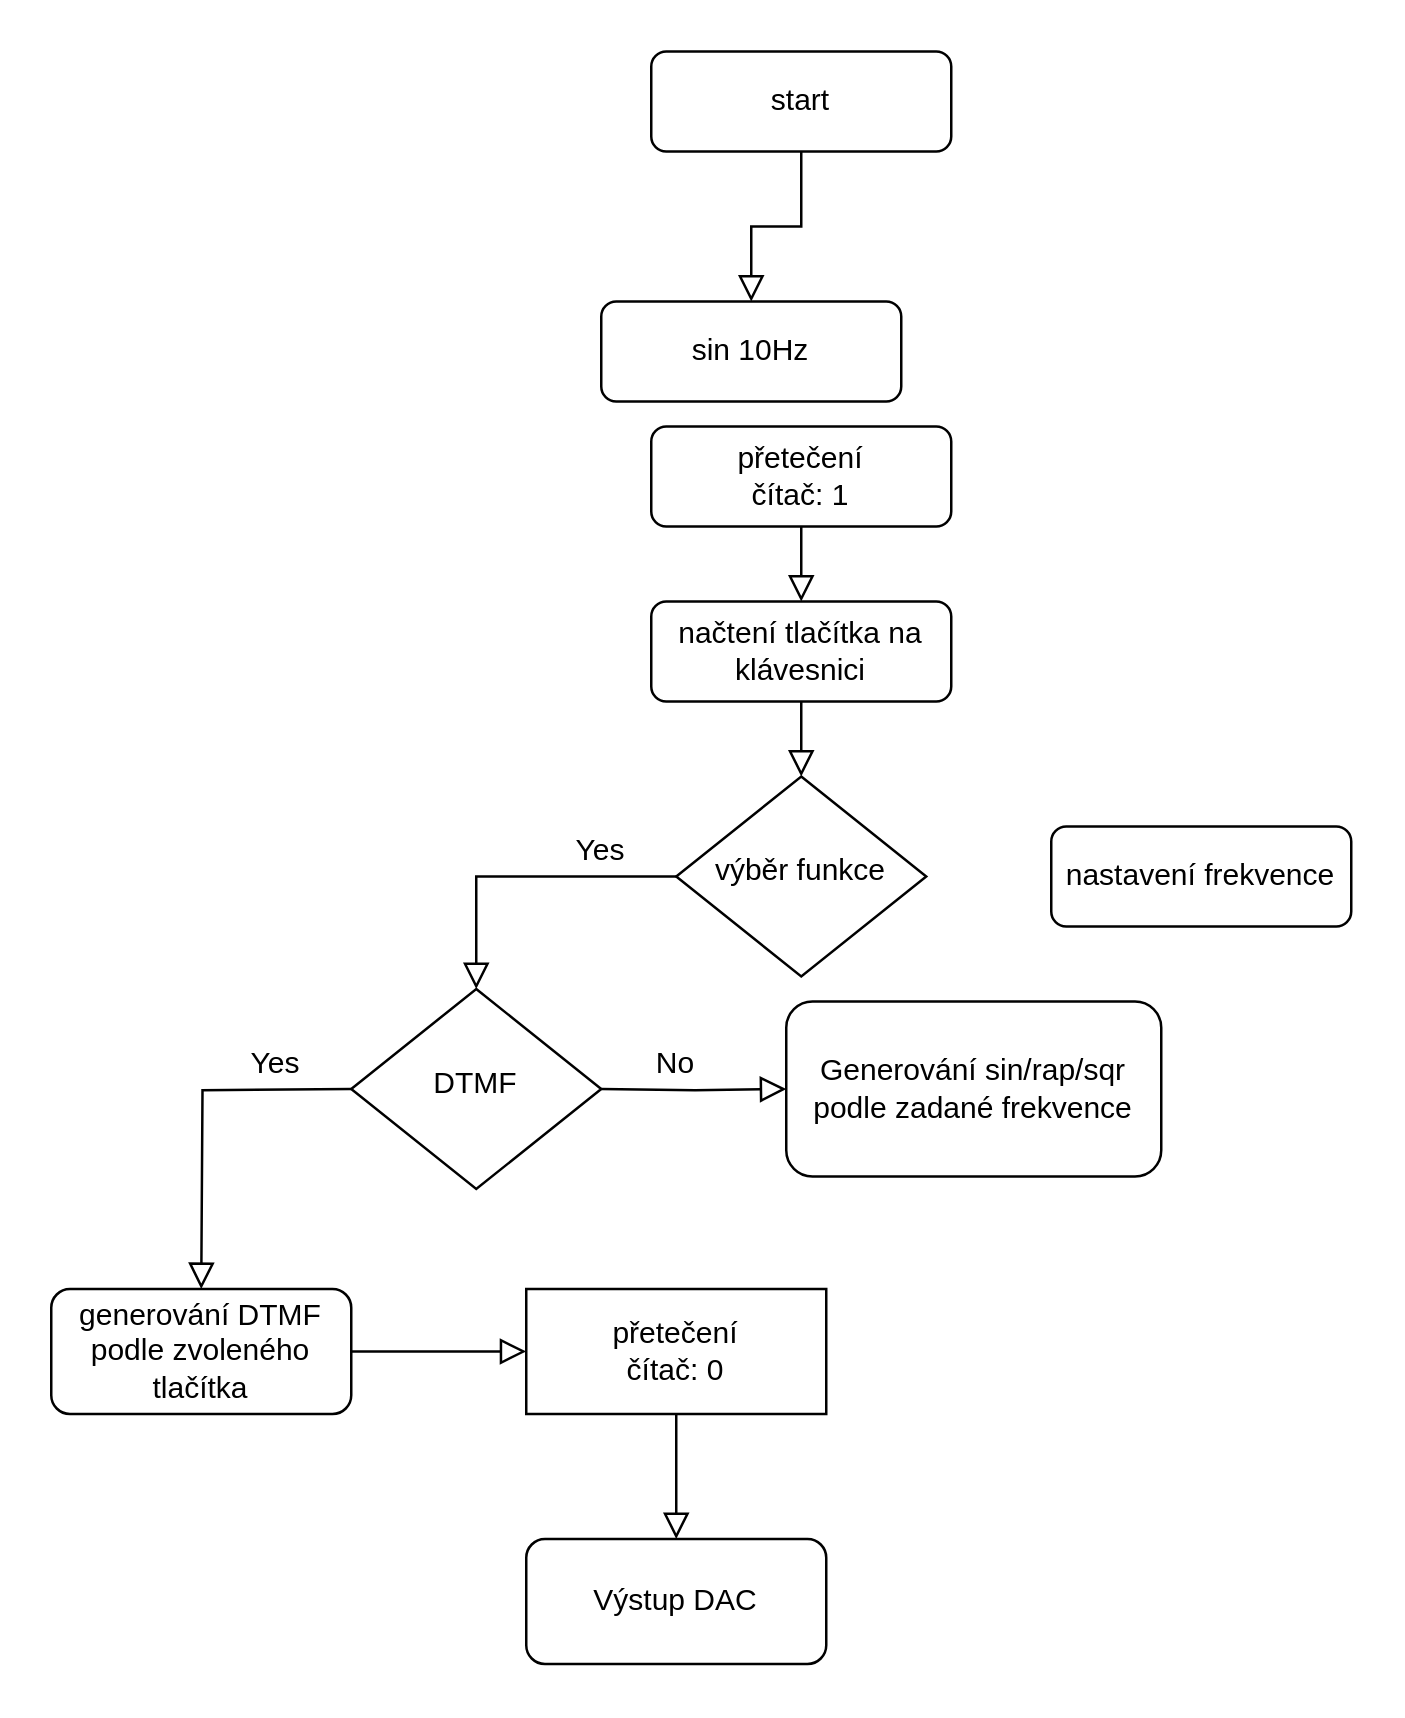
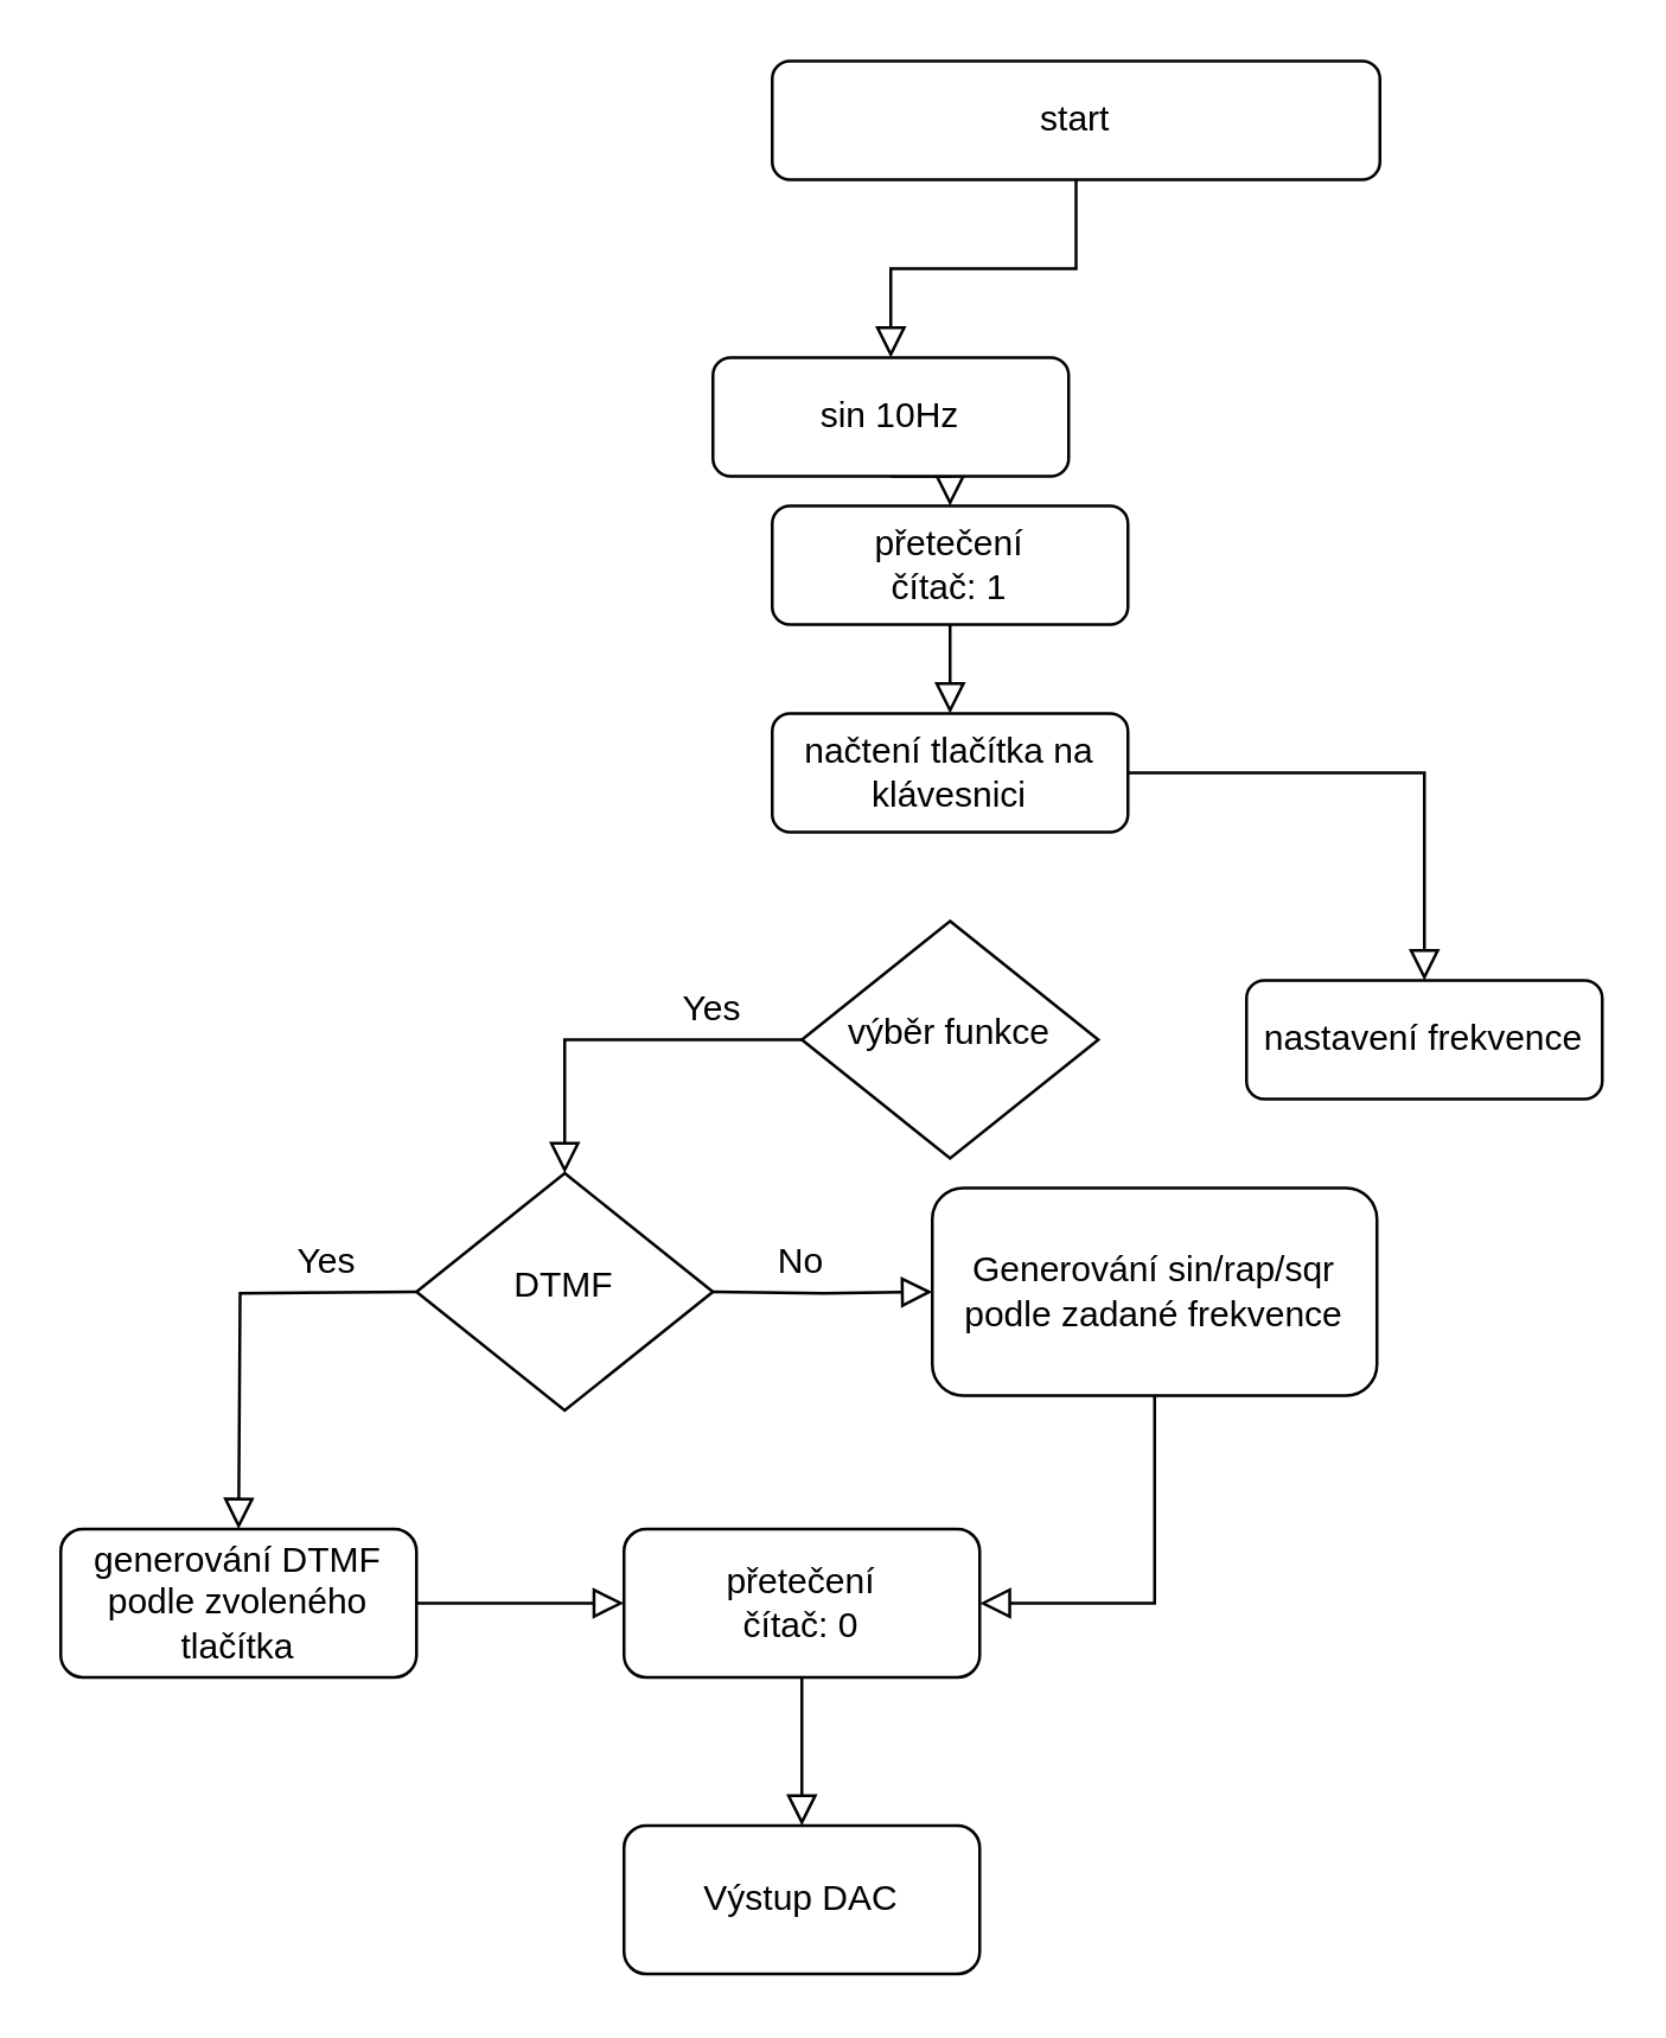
- <mxCell id="10" value="start" style="rounded=1;whiteSpace=wrap;html=1;fontSize=12;glass=0;strokeWidth=1;shadow=0;" vertex="1" parent="1"><mxGeometry x="260" y="20" width="120" height="40" as="geometry" /></mxCell>
+ <mxCell id="10" value="start" style="rounded=1;whiteSpace=wrap;html=1;fontSize=12;glass=0;strokeWidth=1;shadow=0;" vertex="1" parent="1"><mxGeometry x="260" y="20" width="205" height="40" as="geometry" /></mxCell>
+ <mxCell id="2" style="edgeStyle=orthogonalEdgeStyle;rounded=0;orthogonalLoop=1;jettySize=auto;html=1;exitX=0.5;exitY=1;exitDx=0;exitDy=0;entryX=0.5;entryY=0;entryDx=0;entryDy=0;endArrow=block;endFill=0;endSize=8;" edge="1" parent="1" source="3" target="12"><mxGeometry relative="1" as="geometry" /></mxCell>
- <mxCell id="13" style="edgeStyle=orthogonalEdgeStyle;rounded=0;orthogonalLoop=1;jettySize=auto;html=1;entryX=0.5;entryY=0;entryDx=0;entryDy=0;endArrow=block;endFill=0;endSize=8;" edge="1" parent="1" source="14" target="5"><mxGeometry relative="1" as="geometry" /></mxCell>
+ <mxCell id="13" style="edgeStyle=orthogonalEdgeStyle;rounded=0;orthogonalLoop=1;jettySize=auto;html=1;endArrow=block;endFill=0;endSize=8;" edge="1" parent="1" source="14" target="6"><mxGeometry relative="1" as="geometry" /></mxCell>
+ <mxCell id="7" style="edgeStyle=orthogonalEdgeStyle;rounded=0;orthogonalLoop=1;jettySize=auto;html=1;entryX=1;entryY=0.5;entryDx=0;entryDy=0;endArrow=block;endFill=0;endSize=8;" edge="1" parent="1" source="8" target="24"><mxGeometry relative="1" as="geometry" /></mxCell>
- <mxCell id="24" value="&lt;div&gt;přetečení &lt;br&gt;&lt;/div&gt;&lt;div&gt;čítač: 0&lt;br&gt;&lt;/div&gt;" style="whiteSpace=wrap;html=1;rounded=0;" vertex="1" parent="1"><mxGeometry x="210" y="515" width="120" height="50" as="geometry" /></mxCell>
+ <mxCell id="24" value="&lt;div&gt;přetečení &lt;br&gt;&lt;/div&gt;&lt;div&gt;čítač: 0&lt;br&gt;&lt;/div&gt;" style="rounded=1;whiteSpace=wrap;html=1;" vertex="1" parent="1"><mxGeometry x="210" y="515" width="120" height="50" as="geometry" /></mxCell>
